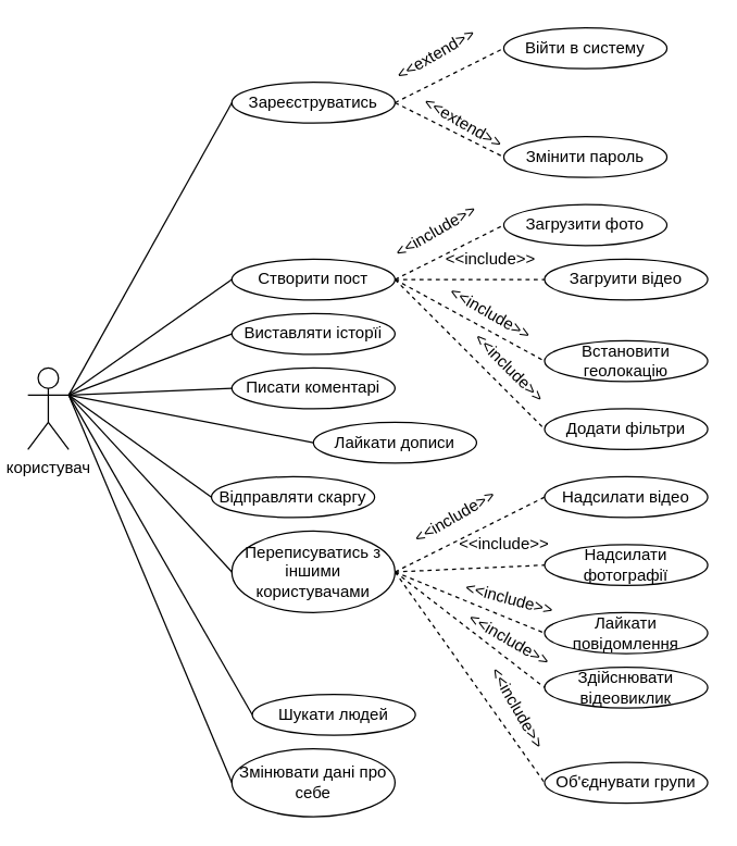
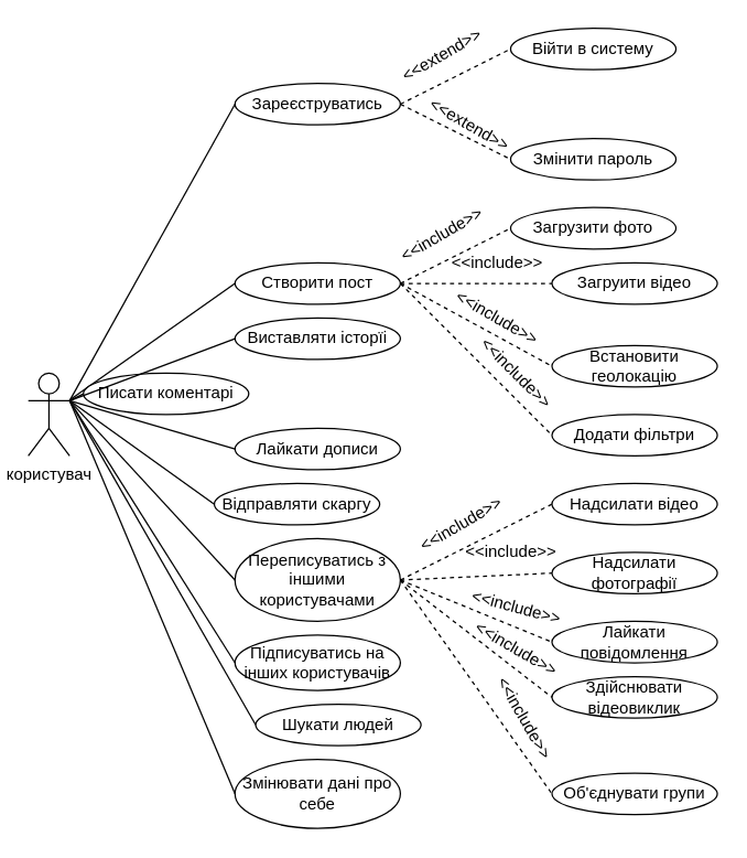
- <mxCell id="6" value="Писати коментарі" style="ellipse;whiteSpace=wrap;html=1;" vertex="1" parent="1"><mxGeometry x="170" y="270" width="120" height="30" as="geometry" /></mxCell>
+ <mxCell id="6" value="Писати коментарі" style="ellipse;whiteSpace=wrap;html=1;" vertex="1" parent="1"><mxGeometry x="60" y="270" width="120" height="30" as="geometry" /></mxCell>
- <mxCell id="8" value="Лайкати дописи" style="ellipse;whiteSpace=wrap;html=1;" vertex="1" parent="1"><mxGeometry x="230" y="310" width="120" height="30" as="geometry" /></mxCell>
+ <mxCell id="8" value="Лайкати дописи" style="ellipse;whiteSpace=wrap;html=1;" vertex="1" parent="1"><mxGeometry x="170" y="310" width="120" height="30" as="geometry" /></mxCell>
+ <mxCell id="20" value="" style="endArrow=none;html=1;rounded=0;entryX=1;entryY=0.333;entryDx=0;entryDy=0;entryPerimeter=0;exitX=0;exitY=0.5;exitDx=0;exitDy=0;" edge="1" parent="1" source="11" target="2"><mxGeometry width="50" height="50" relative="1" as="geometry"><mxPoint x="290" y="370" as="sourcePoint" /><mxPoint x="340" y="320" as="targetPoint" /></mxGeometry></mxCell>
+ <mxCell id="11" value="Підписуватись на інших користувачів" style="ellipse;whiteSpace=wrap;html=1;" vertex="1" parent="1"><mxGeometry x="170" y="460" width="120" height="40" as="geometry" /></mxCell>
